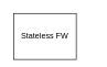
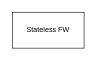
- <mxCell id="2" value="Stateless FW" style="rounded=0;whiteSpace=wrap;html=1;" vertex="1" parent="1"><mxGeometry x="20" y="20" width="95" height="70" as="geometry" /></mxCell>
+ <mxCell id="2" value="Stateless FW" style="rounded=0;whiteSpace=wrap;html=1;" vertex="1" parent="1"><mxGeometry x="20" y="20" width="120" height="60" as="geometry" /></mxCell>
